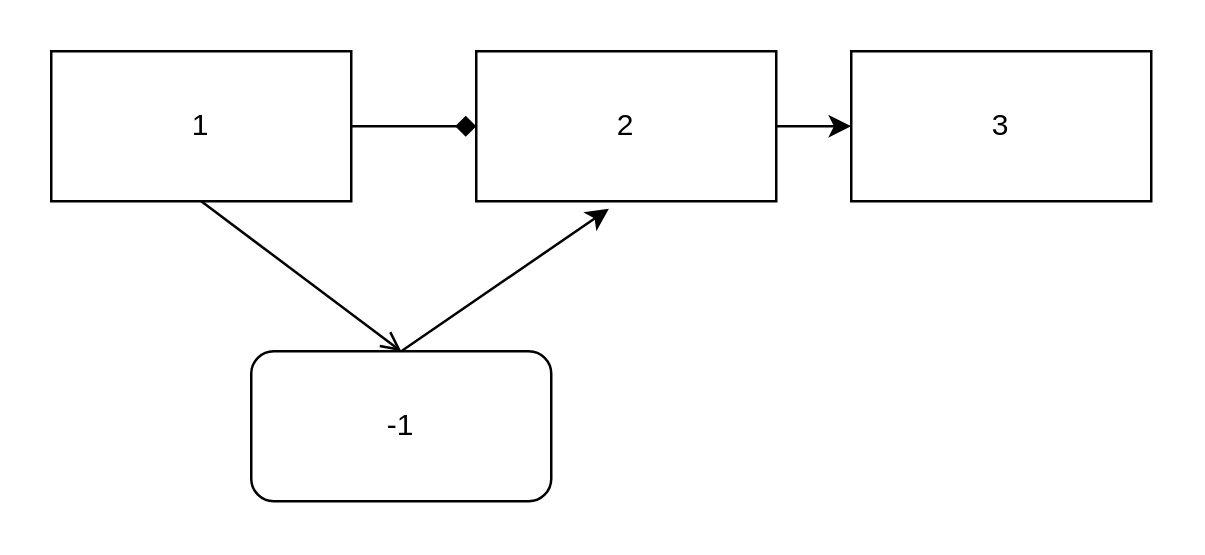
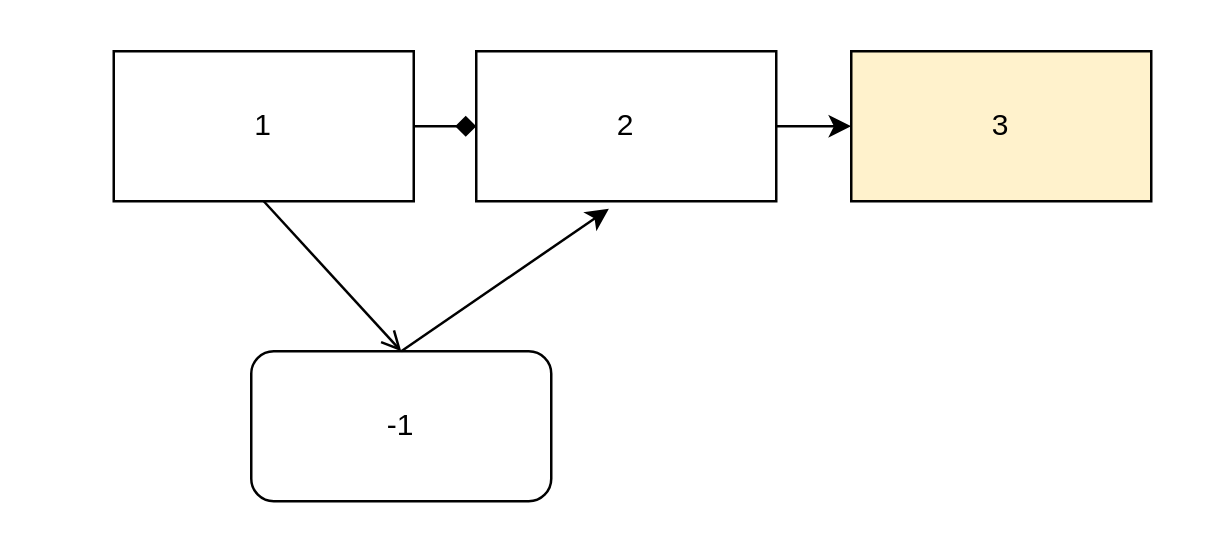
- <mxCell id="2" value="1" style="rounded=0;whiteSpace=wrap;html=1;" vertex="1" parent="1"><mxGeometry x="20" y="20" width="120" height="60" as="geometry" /></mxCell>
+ <mxCell id="2" value="1" style="rounded=0;whiteSpace=wrap;html=1;" vertex="1" parent="1"><mxGeometry x="45" y="20" width="120" height="60" as="geometry" /></mxCell>
- <mxCell id="4" value="3" style="rounded=0;whiteSpace=wrap;html=1;" vertex="1" parent="1"><mxGeometry x="340" y="20" width="120" height="60" as="geometry" /></mxCell>
+ <mxCell id="4" value="3" style="rounded=0;whiteSpace=wrap;html=1;fillColor=#fff2cc;" vertex="1" parent="1"><mxGeometry x="340" y="20" width="120" height="60" as="geometry" /></mxCell>
